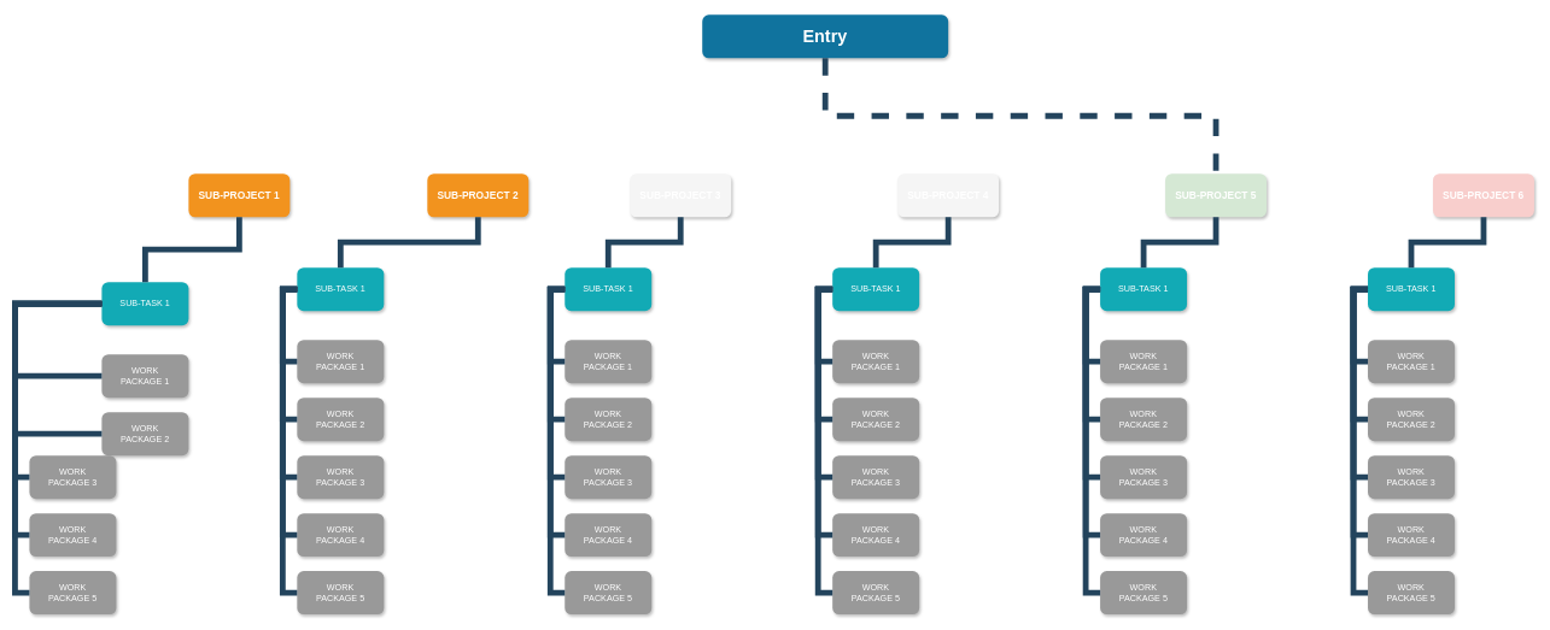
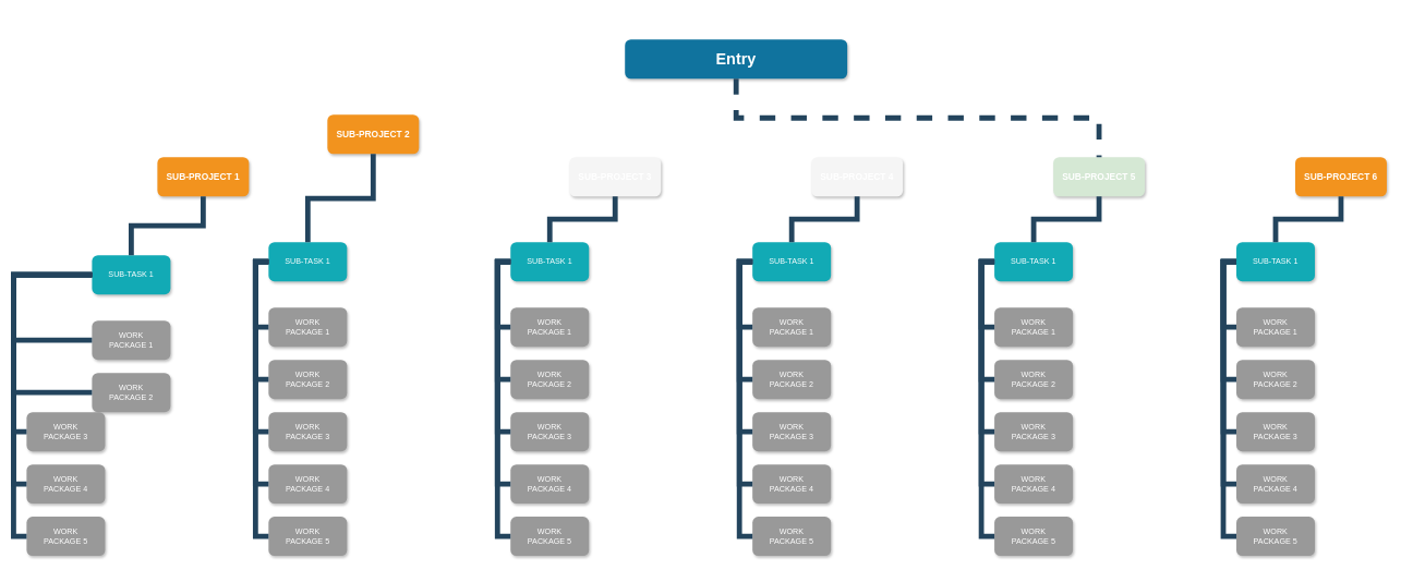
- <mxCell id="2" value="Entry" style="whiteSpace=wrap;rounded=1;shadow=1;fillColor=#10739E;strokeColor=none;fontColor=#FFFFFF;fontStyle=1;fontSize=24" vertex="1" parent="1"><mxGeometry x="970" y="20" width="340" height="60" as="geometry" /></mxCell>
+ <mxCell id="2" value="Entry" style="whiteSpace=wrap;rounded=1;shadow=1;fillColor=#10739E;strokeColor=none;fontColor=#FFFFFF;fontStyle=1;fontSize=24" vertex="1" parent="1"><mxGeometry x="955" y="60" width="340" height="60" as="geometry" /></mxCell>
- <mxCell id="3" value="SUB-PROJECT 1" style="whiteSpace=wrap;rounded=1;fillColor=#F2931E;strokeColor=none;shadow=1;fontColor=#FFFFFF;fontStyle=1;fontSize=14" vertex="1" parent="1"><mxGeometry x="260" y="240" width="140" height="60" as="geometry" /></mxCell>
+ <mxCell id="3" value="SUB-PROJECT 1" style="whiteSpace=wrap;rounded=1;fillColor=#F2931E;strokeColor=none;shadow=1;fontColor=#FFFFFF;fontStyle=1;fontSize=14" vertex="1" parent="1"><mxGeometry x="240" y="240" width="140" height="60" as="geometry" /></mxCell>
- <mxCell id="4" value="SUB-PROJECT 2" style="whiteSpace=wrap;rounded=1;fillColor=#F2931E;strokeColor=none;shadow=1;fontColor=#FFFFFF;fontStyle=1;fontSize=14" vertex="1" parent="1"><mxGeometry x="590" y="240" width="140" height="60" as="geometry" /></mxCell>
+ <mxCell id="4" value="SUB-PROJECT 2" style="whiteSpace=wrap;rounded=1;fillColor=#F2931E;strokeColor=none;shadow=1;fontColor=#FFFFFF;fontStyle=1;fontSize=14" vertex="1" parent="1"><mxGeometry x="500" y="175" width="140" height="60" as="geometry" /></mxCell>
- <mxCell id="5" value="SUB-PROJECT 6" style="whiteSpace=wrap;rounded=1;fillColor=#f8cecc;strokeColor=none;shadow=1;fontColor=#FFFFFF;fontStyle=1;fontSize=14;" vertex="1" parent="1"><mxGeometry x="1980" y="240" width="140" height="60" as="geometry" /></mxCell>
+ <mxCell id="5" value="SUB-PROJECT 6" style="whiteSpace=wrap;rounded=1;fillColor=#F2931E;strokeColor=none;shadow=1;fontColor=#FFFFFF;fontStyle=1;fontSize=14" vertex="1" parent="1"><mxGeometry x="1980" y="240" width="140" height="60" as="geometry" /></mxCell>
